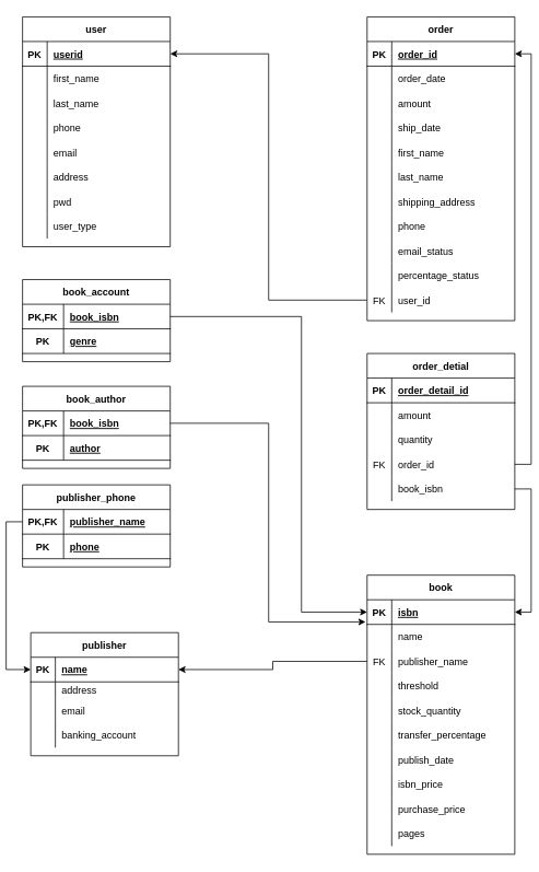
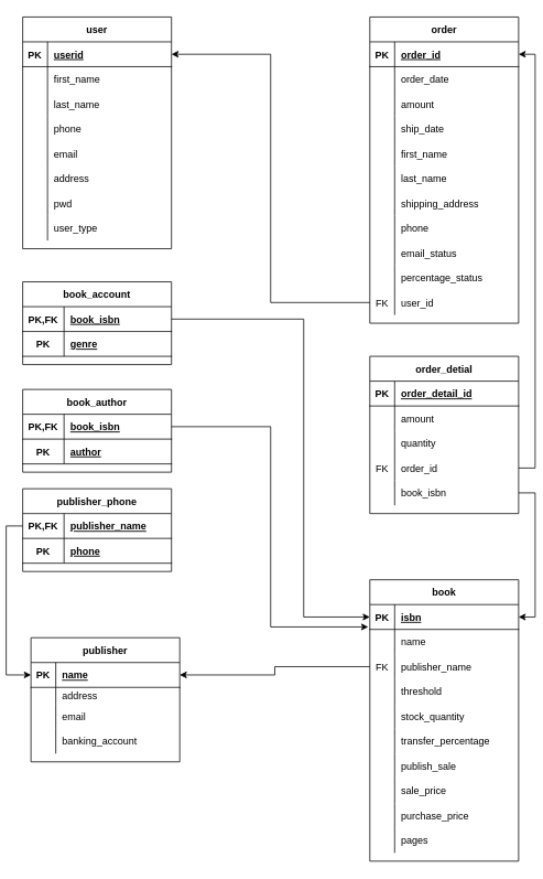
- <mxCell id="43" value="publish_date" style="shape=partialRectangle;connectable=0;fillColor=none;top=0;left=0;bottom=0;right=0;align=left;spacingLeft=6;overflow=hidden;" vertex="1" parent="41"><mxGeometry x="30" width="150" height="30" as="geometry"><mxRectangle width="150" height="30" as="alternateBounds" /></mxGeometry></mxCell>
+ <mxCell id="43" value="publish_sale" style="shape=partialRectangle;connectable=0;fillColor=none;top=0;left=0;bottom=0;right=0;align=left;spacingLeft=6;overflow=hidden;" vertex="1" parent="41"><mxGeometry x="30" width="150" height="30" as="geometry"><mxRectangle width="150" height="30" as="alternateBounds" /></mxGeometry></mxCell>
- <mxCell id="46" value="isbn_price" style="shape=partialRectangle;connectable=0;fillColor=none;top=0;left=0;bottom=0;right=0;align=left;spacingLeft=6;overflow=hidden;" vertex="1" parent="44"><mxGeometry x="30" width="150" height="30" as="geometry"><mxRectangle width="150" height="30" as="alternateBounds" /></mxGeometry></mxCell>
+ <mxCell id="46" value="sale_price" style="shape=partialRectangle;connectable=0;fillColor=none;top=0;left=0;bottom=0;right=0;align=left;spacingLeft=6;overflow=hidden;" vertex="1" parent="44"><mxGeometry x="30" width="150" height="30" as="geometry"><mxRectangle width="150" height="30" as="alternateBounds" /></mxGeometry></mxCell>
